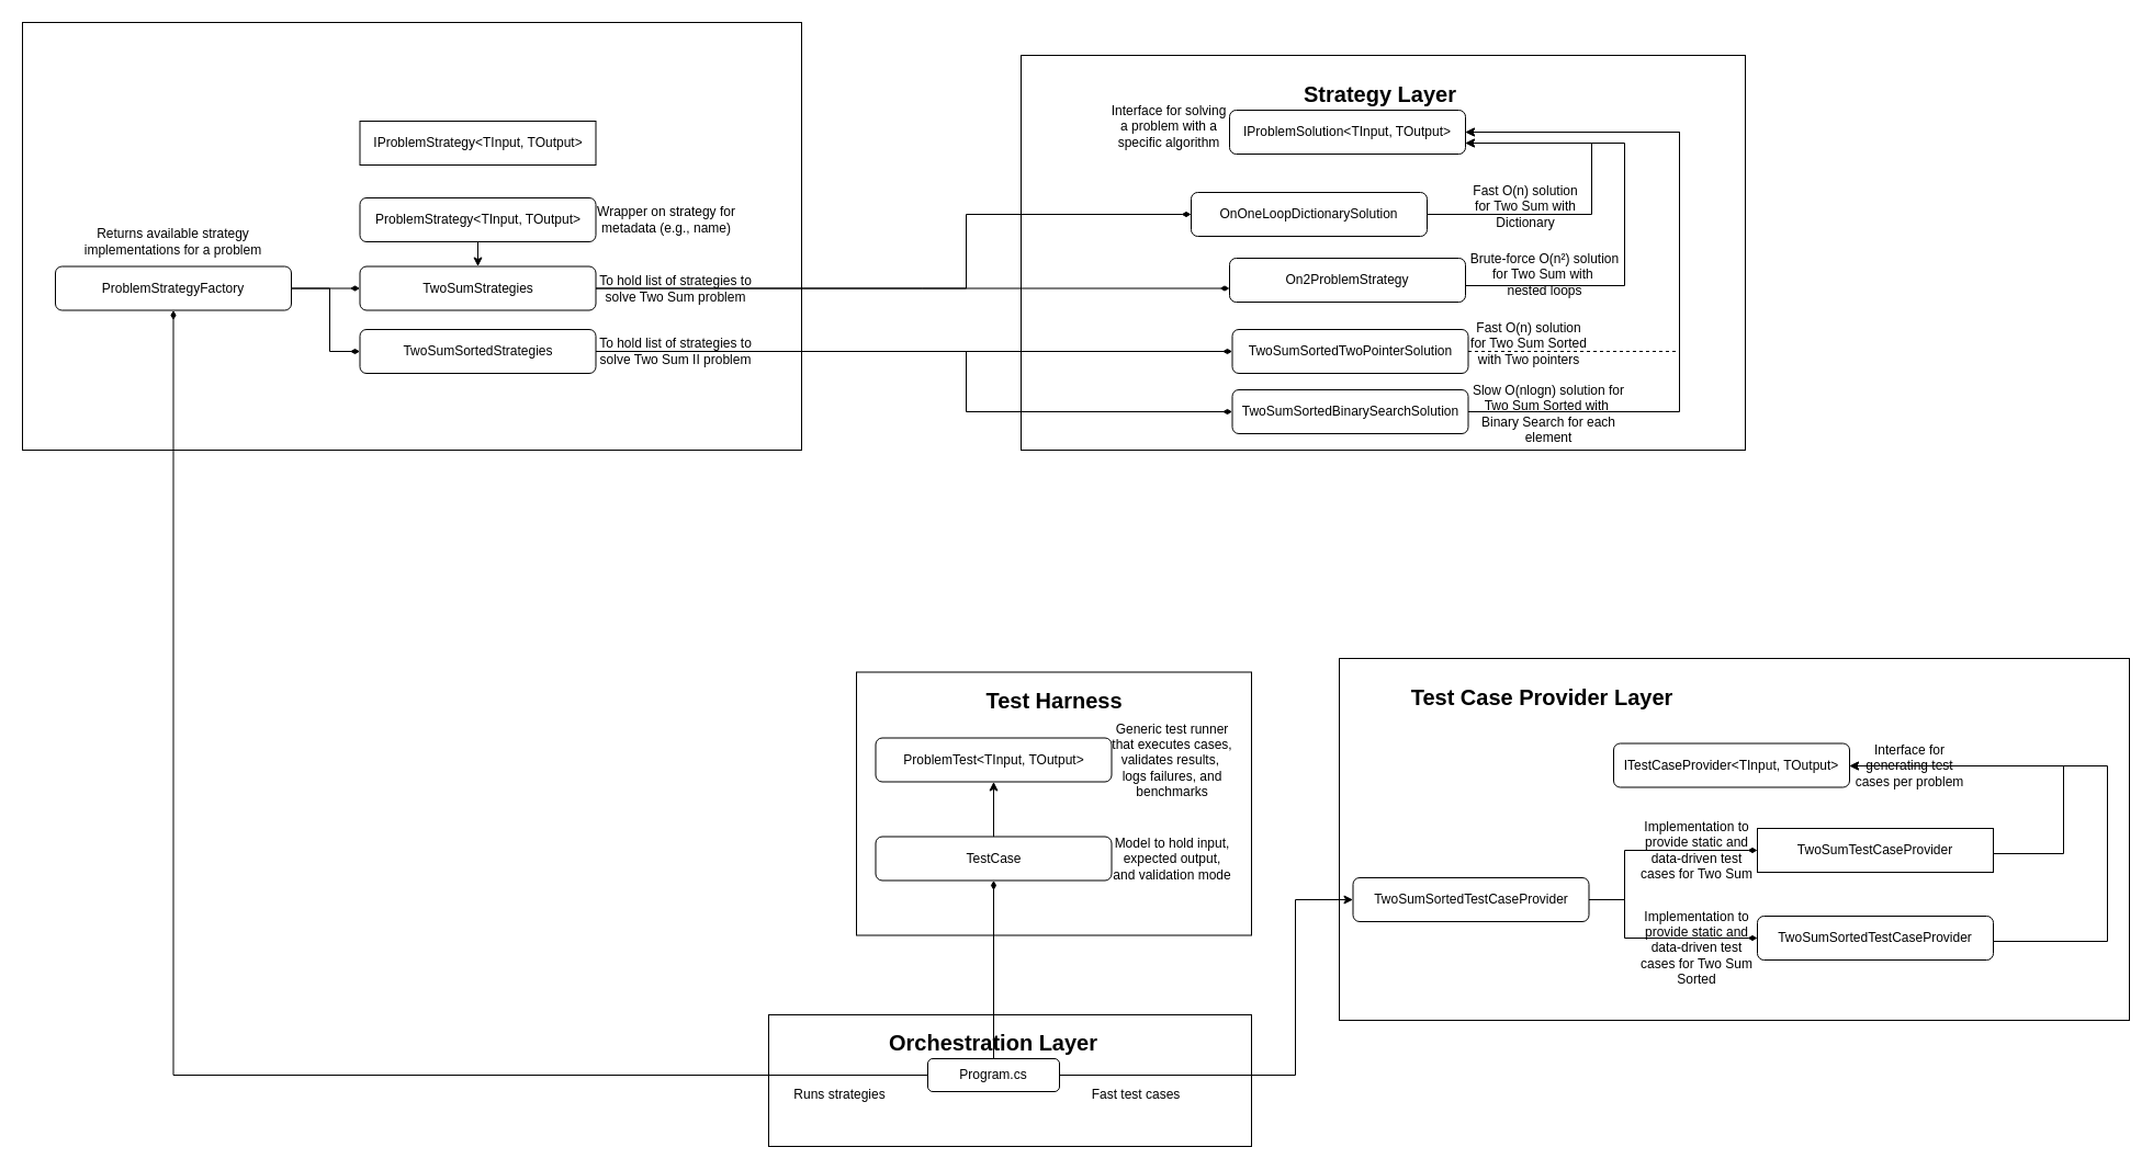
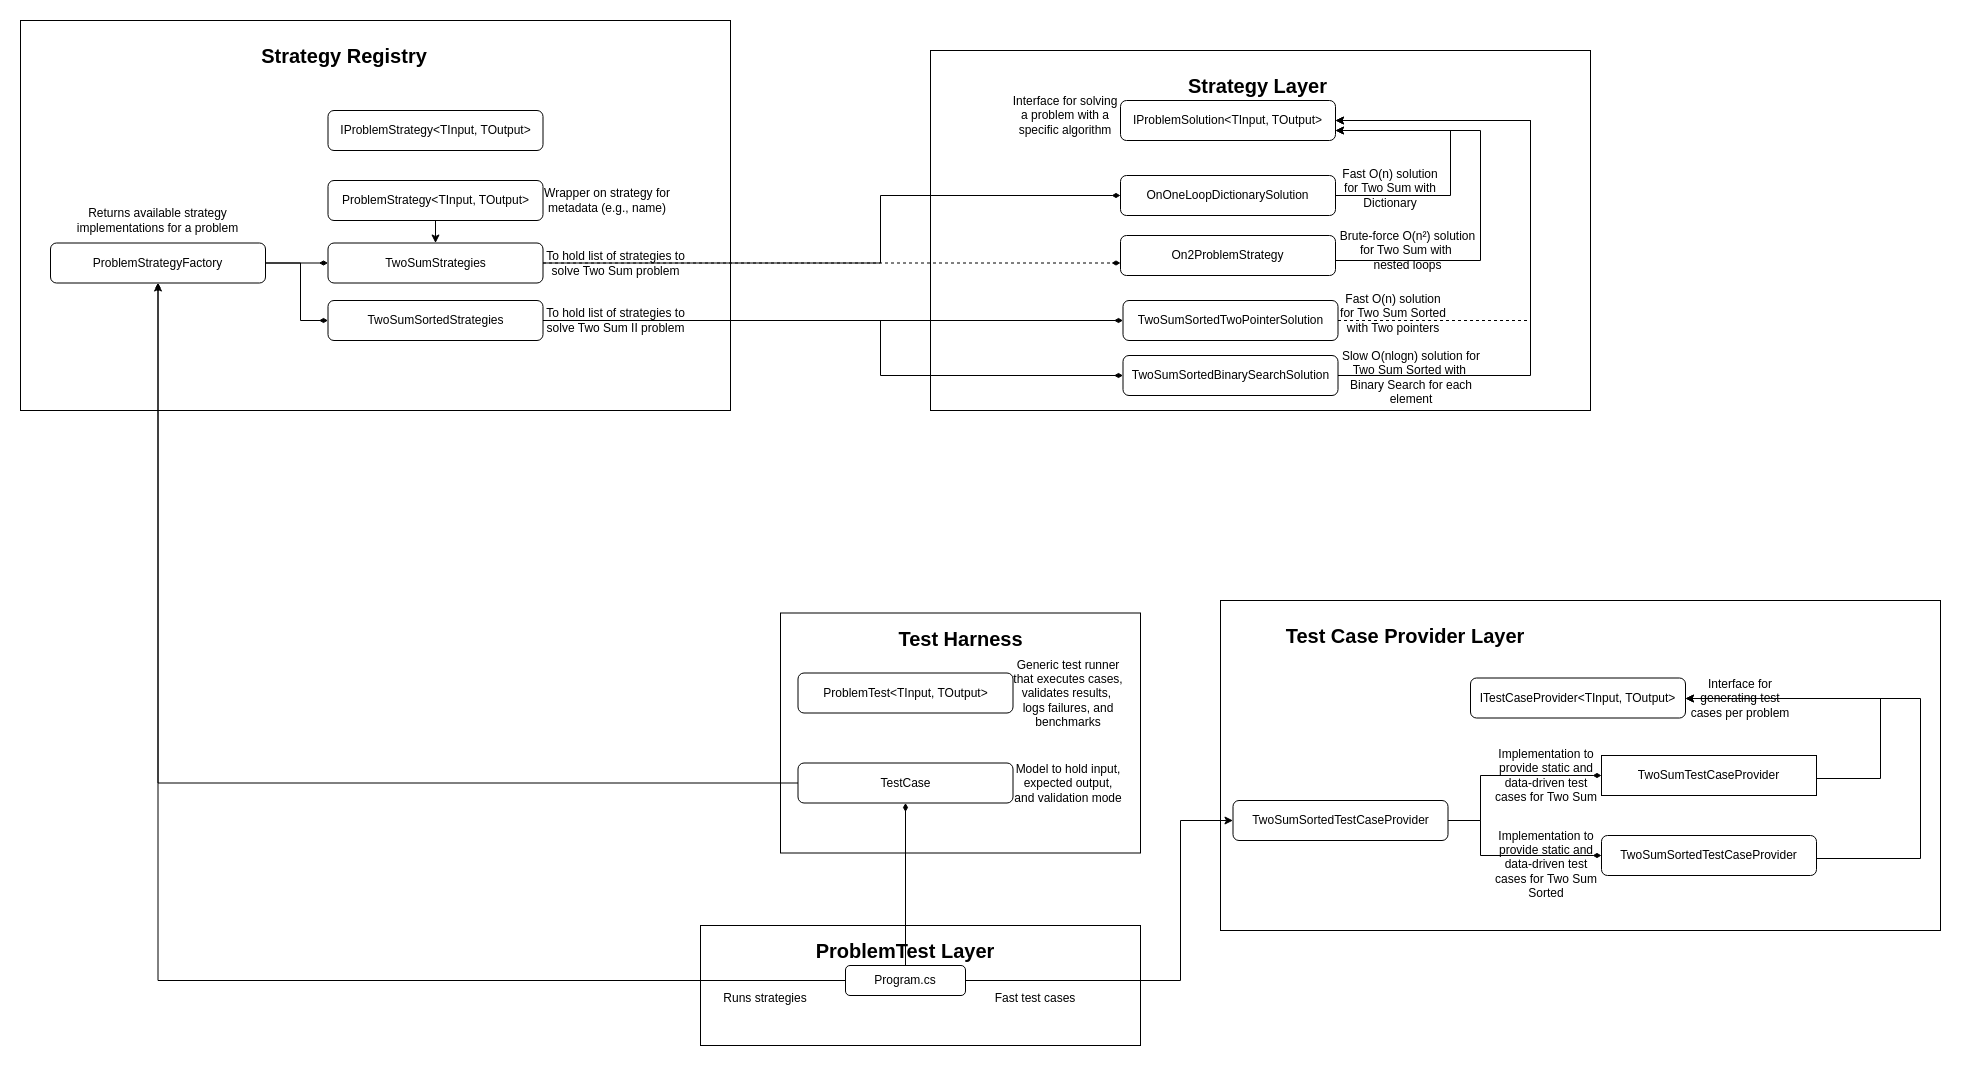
+ <mxCell id="37" value="&lt;b&gt;&lt;font style=&quot;font-size: 20px;&quot;&gt;Strategy Registry&lt;/font&gt;&lt;/b&gt;" style="text;html=1;align=center;verticalAlign=middle;whiteSpace=wrap;rounded=0;" parent="1" vertex="1"><mxGeometry x="250" y="40" width="187.5" height="30" as="geometry" /></mxCell>
- <mxCell id="49" value="IProblemStrategy&amp;lt;TInput, TOutput&amp;gt;" style="whiteSpace=wrap;html=1;fillColor=none;rounded=0;" parent="1" vertex="1"><mxGeometry x="327.5" y="110" width="215" height="40" as="geometry" /></mxCell>
+ <mxCell id="49" value="IProblemStrategy&amp;lt;TInput, TOutput&amp;gt;" style="rounded=1;whiteSpace=wrap;html=1;fillColor=none;" parent="1" vertex="1"><mxGeometry x="327.5" y="110" width="215" height="40" as="geometry" /></mxCell>
- <mxCell id="24" value="OnOneLoopDictionarySolution" style="rounded=1;whiteSpace=wrap;html=1;fillColor=none;" parent="1" vertex="1"><mxGeometry x="1085" y="175" width="215" height="40" as="geometry" /></mxCell>
+ <mxCell id="24" value="OnOneLoopDictionarySolution" style="rounded=1;whiteSpace=wrap;html=1;fillColor=none;" parent="1" vertex="1"><mxGeometry x="1120" y="175" width="215" height="40" as="geometry" /></mxCell>
- <mxCell id="45" style="edgeStyle=orthogonalEdgeStyle;rounded=0;orthogonalLoop=1;jettySize=auto;html=1;endArrow=diamondThin;endFill=1;" parent="1" source="47" target="27" edge="1"><mxGeometry relative="1" as="geometry"><Array as="points"><mxPoint x="840" y="263" /><mxPoint x="840" y="263" /></Array></mxGeometry></mxCell>
+ <mxCell id="45" style="edgeStyle=orthogonalEdgeStyle;rounded=0;orthogonalLoop=1;jettySize=auto;html=1;endArrow=diamondThin;endFill=1;dashed=1;" parent="1" source="47" target="27" edge="1"><mxGeometry relative="1" as="geometry"><Array as="points"><mxPoint x="840" y="263" /><mxPoint x="840" y="263" /></Array></mxGeometry></mxCell>
- <mxCell id="33" style="edgeStyle=orthogonalEdgeStyle;rounded=0;orthogonalLoop=1;jettySize=auto;html=1;entryX=0.5;entryY=1;entryDx=0;entryDy=0;" parent="1" source="34" target="31" edge="1"><mxGeometry relative="1" as="geometry" /></mxCell>
+ <mxCell id="33" style="edgeStyle=orthogonalEdgeStyle;rounded=0;orthogonalLoop=1;jettySize=auto;html=1;" parent="1" source="34" target="43" edge="1"><mxGeometry relative="1" as="geometry" /></mxCell>
- <mxCell id="4" value="&lt;b&gt;&lt;font style=&quot;font-size: 20px;&quot;&gt;Orchestration Layer&lt;/font&gt;&lt;/b&gt;" style="text;html=1;align=center;verticalAlign=middle;whiteSpace=wrap;rounded=0;" parent="1" vertex="1"><mxGeometry x="790" y="935" width="230" height="30" as="geometry" /></mxCell>
+ <mxCell id="4" value="&lt;b&gt;&lt;font style=&quot;font-size: 20px;&quot;&gt;ProblemTest Layer&lt;/font&gt;&lt;/b&gt;" style="text;html=1;align=center;verticalAlign=middle;whiteSpace=wrap;rounded=0;" parent="1" vertex="1"><mxGeometry x="790" y="935" width="230" height="30" as="geometry" /></mxCell>
